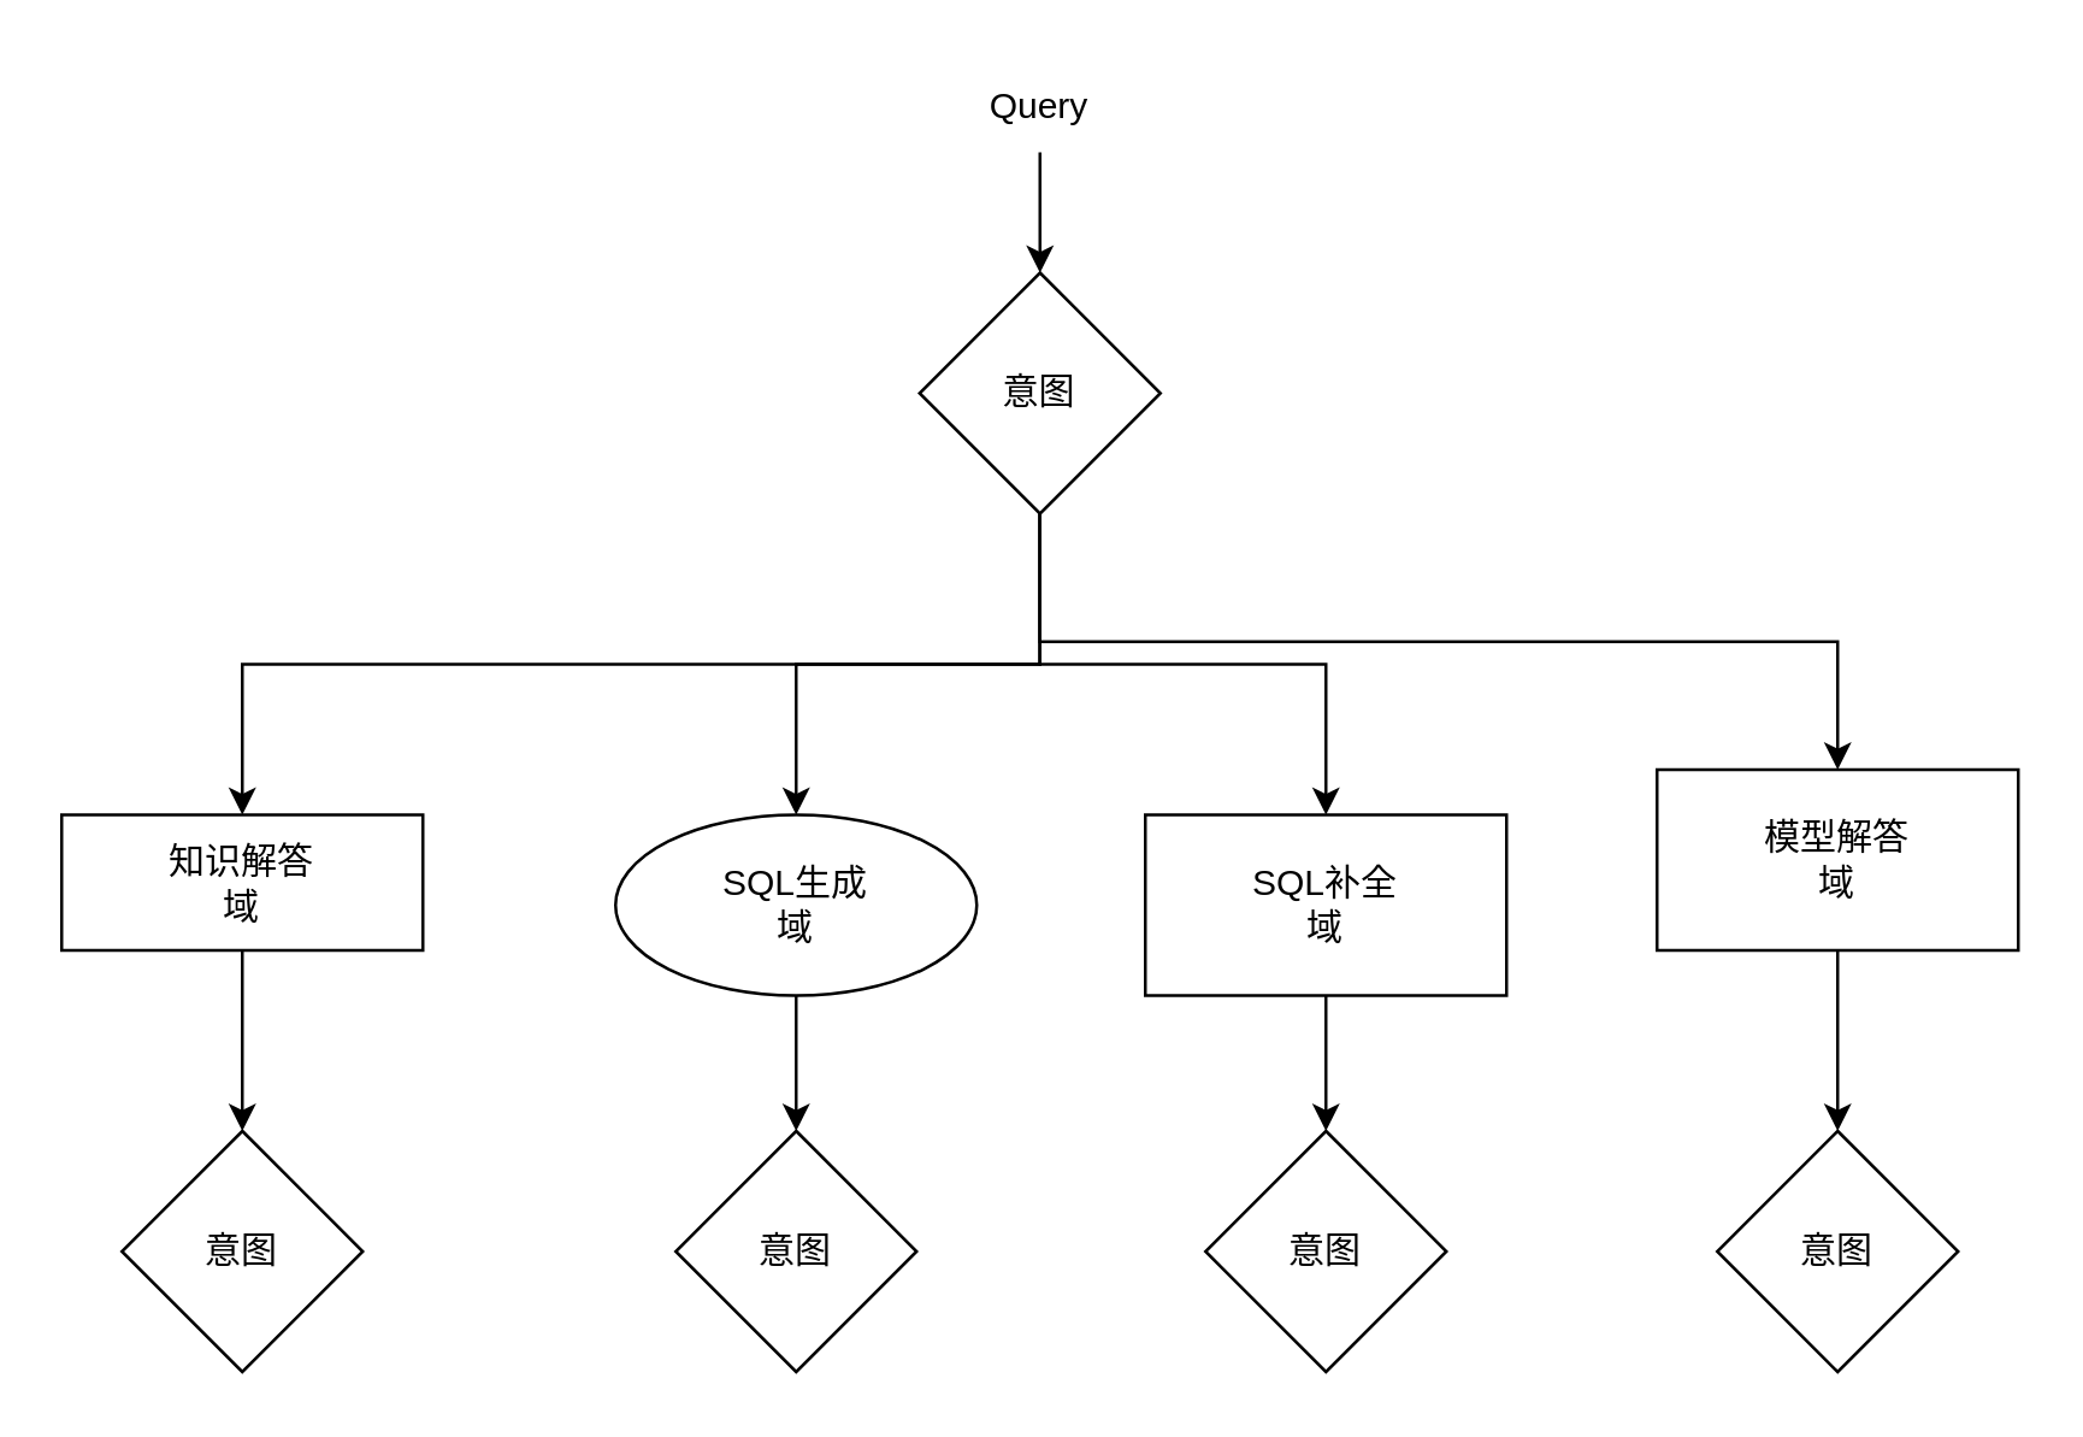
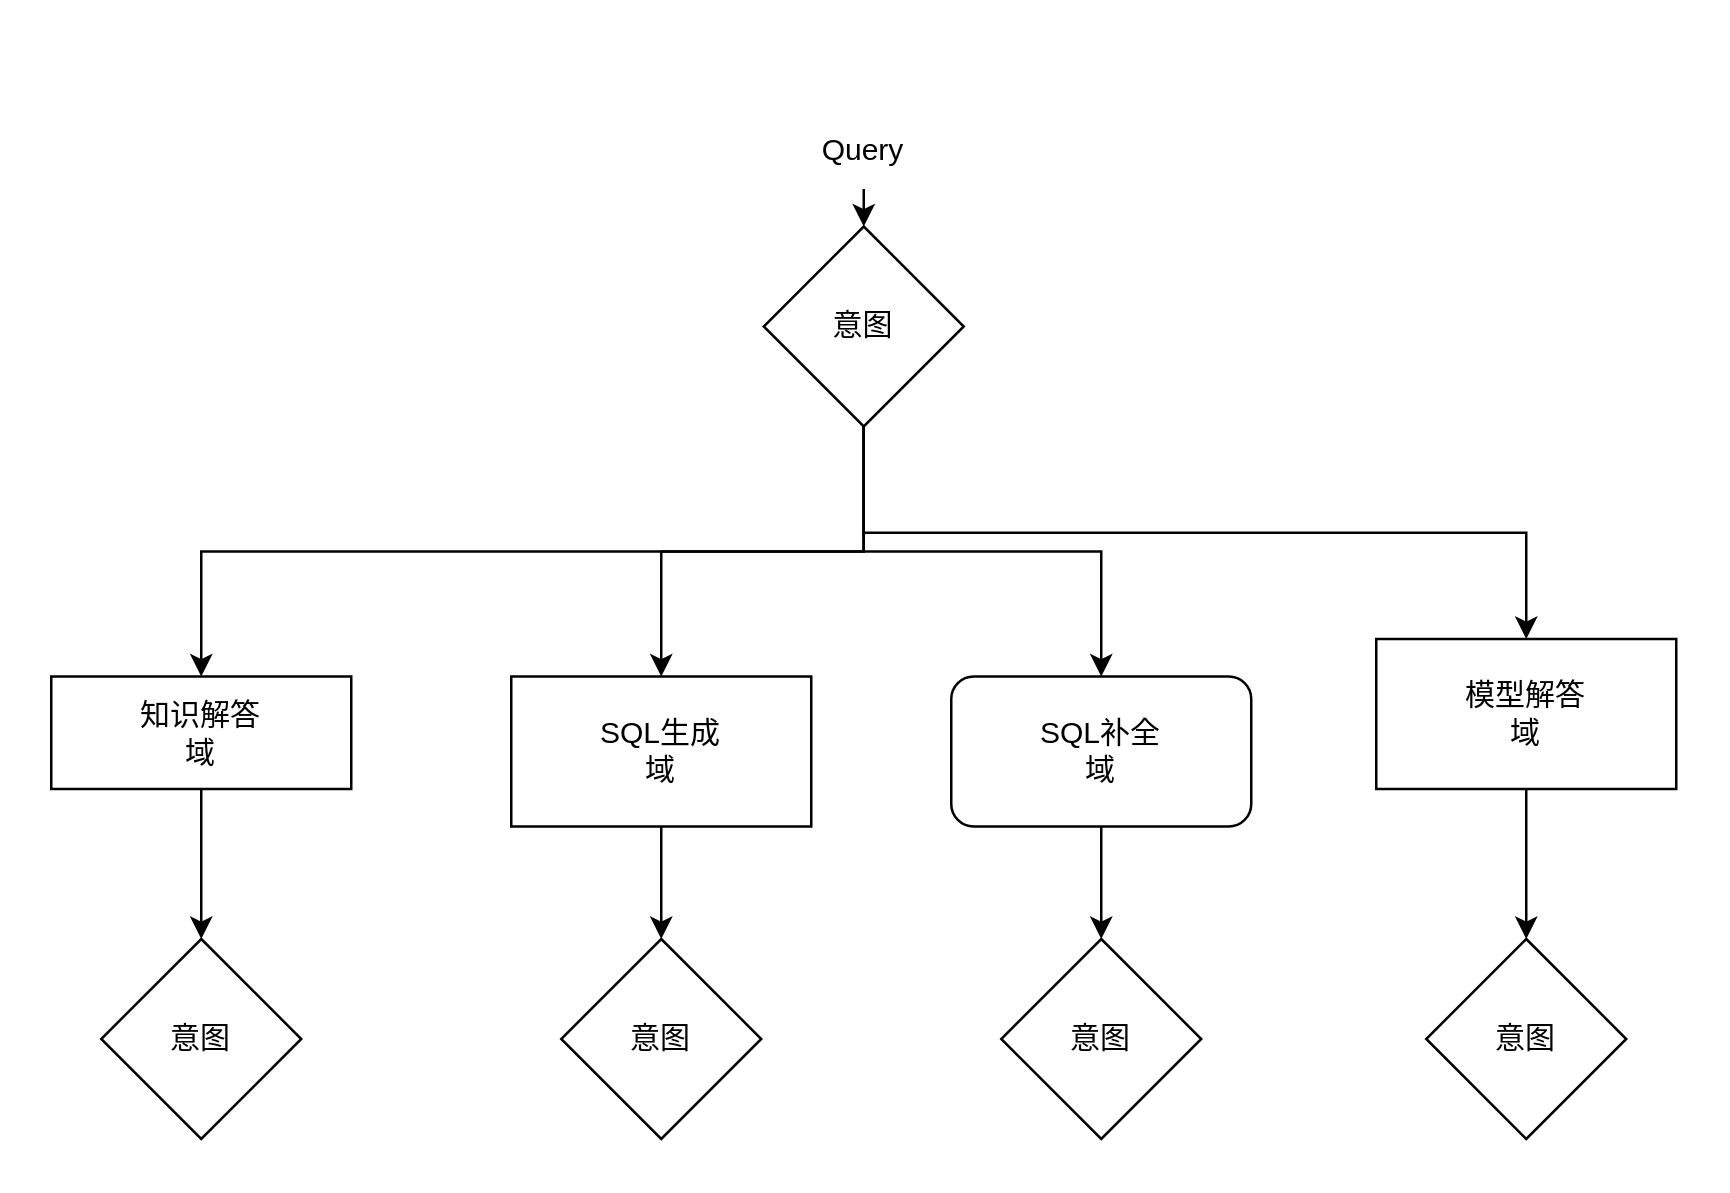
- <mxCell id="3" value="Query" style="text;html=1;align=center;verticalAlign=middle;whiteSpace=wrap;rounded=0;" vertex="1" parent="1"><mxGeometry x="315" y="20" width="60" height="30" as="geometry" /></mxCell>
+ <mxCell id="3" value="Query" style="text;html=1;align=center;verticalAlign=middle;whiteSpace=wrap;rounded=0;" vertex="1" parent="1"><mxGeometry x="315" y="45" width="60" height="30" as="geometry" /></mxCell>
- <mxCell id="12" value="SQL生成&lt;div&gt;域&lt;/div&gt;" style="ellipse;whiteSpace=wrap;html=1;" vertex="1" parent="1"><mxGeometry x="204" y="270" width="120" height="60" as="geometry" /></mxCell>
+ <mxCell id="12" value="SQL生成&lt;div&gt;域&lt;/div&gt;" style="rounded=0;whiteSpace=wrap;html=1;" vertex="1" parent="1"><mxGeometry x="204" y="270" width="120" height="60" as="geometry" /></mxCell>
- <mxCell id="14" value="SQL补全&lt;div&gt;域&lt;/div&gt;" style="rounded=0;whiteSpace=wrap;html=1;" vertex="1" parent="1"><mxGeometry x="380" y="270" width="120" height="60" as="geometry" /></mxCell>
+ <mxCell id="14" value="SQL补全&lt;div&gt;域&lt;/div&gt;" style="whiteSpace=wrap;html=1;rounded=1;" vertex="1" parent="1"><mxGeometry x="380" y="270" width="120" height="60" as="geometry" /></mxCell>
